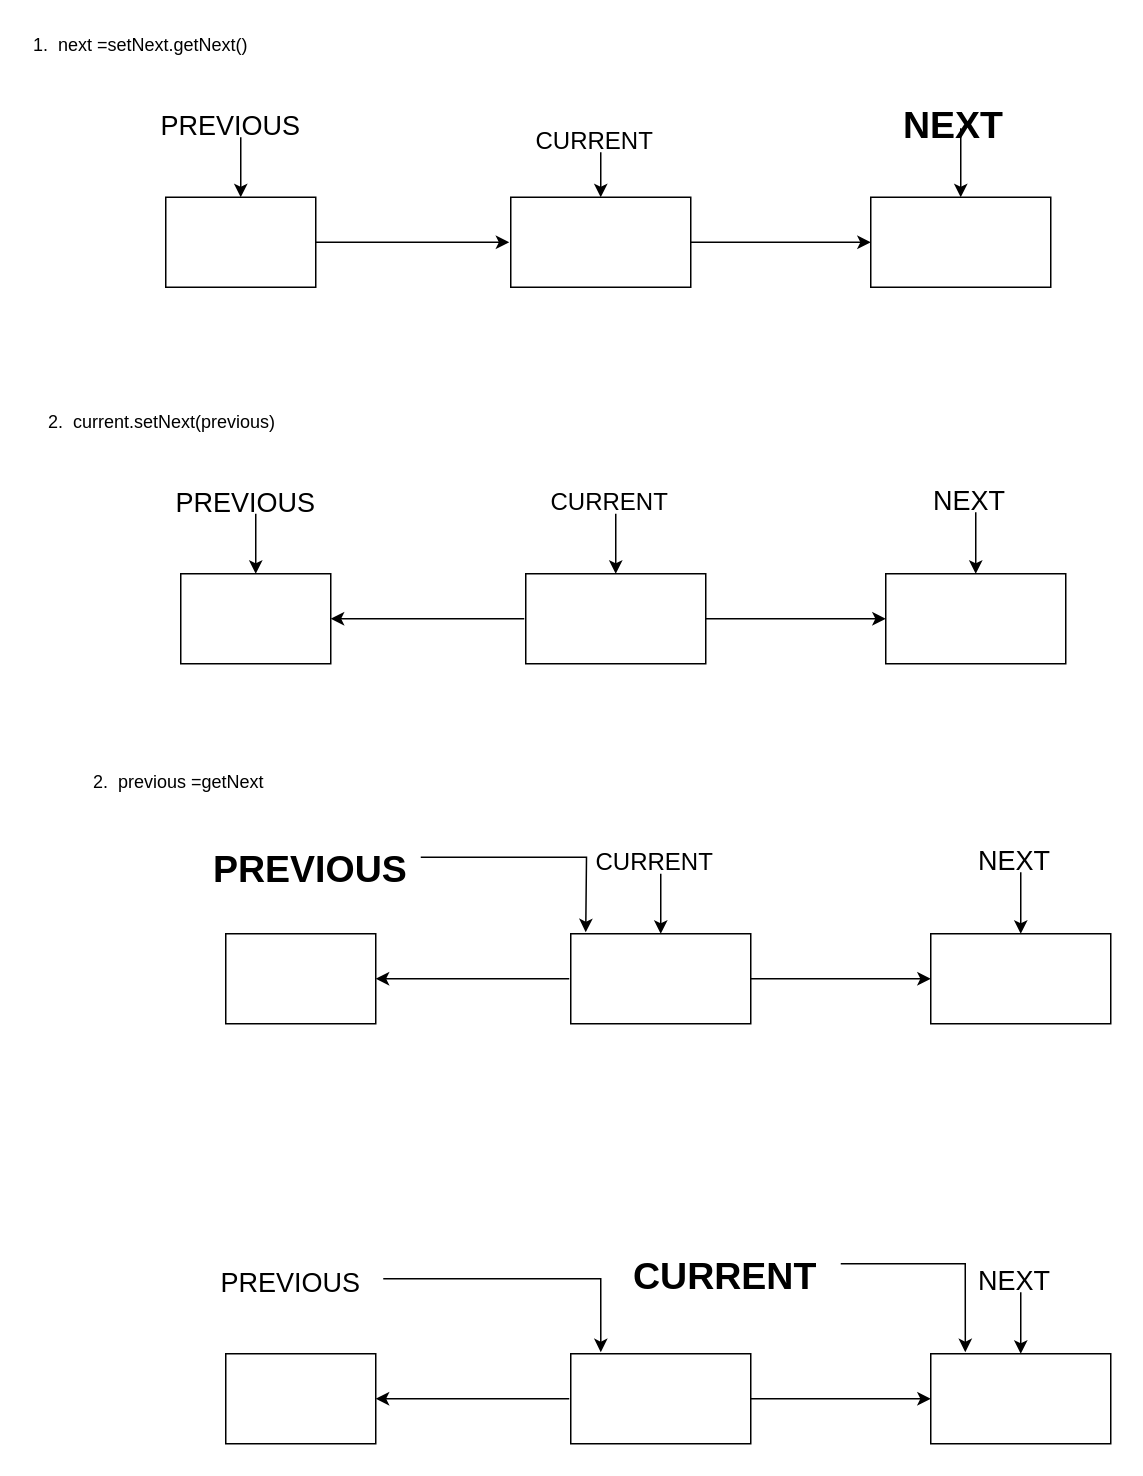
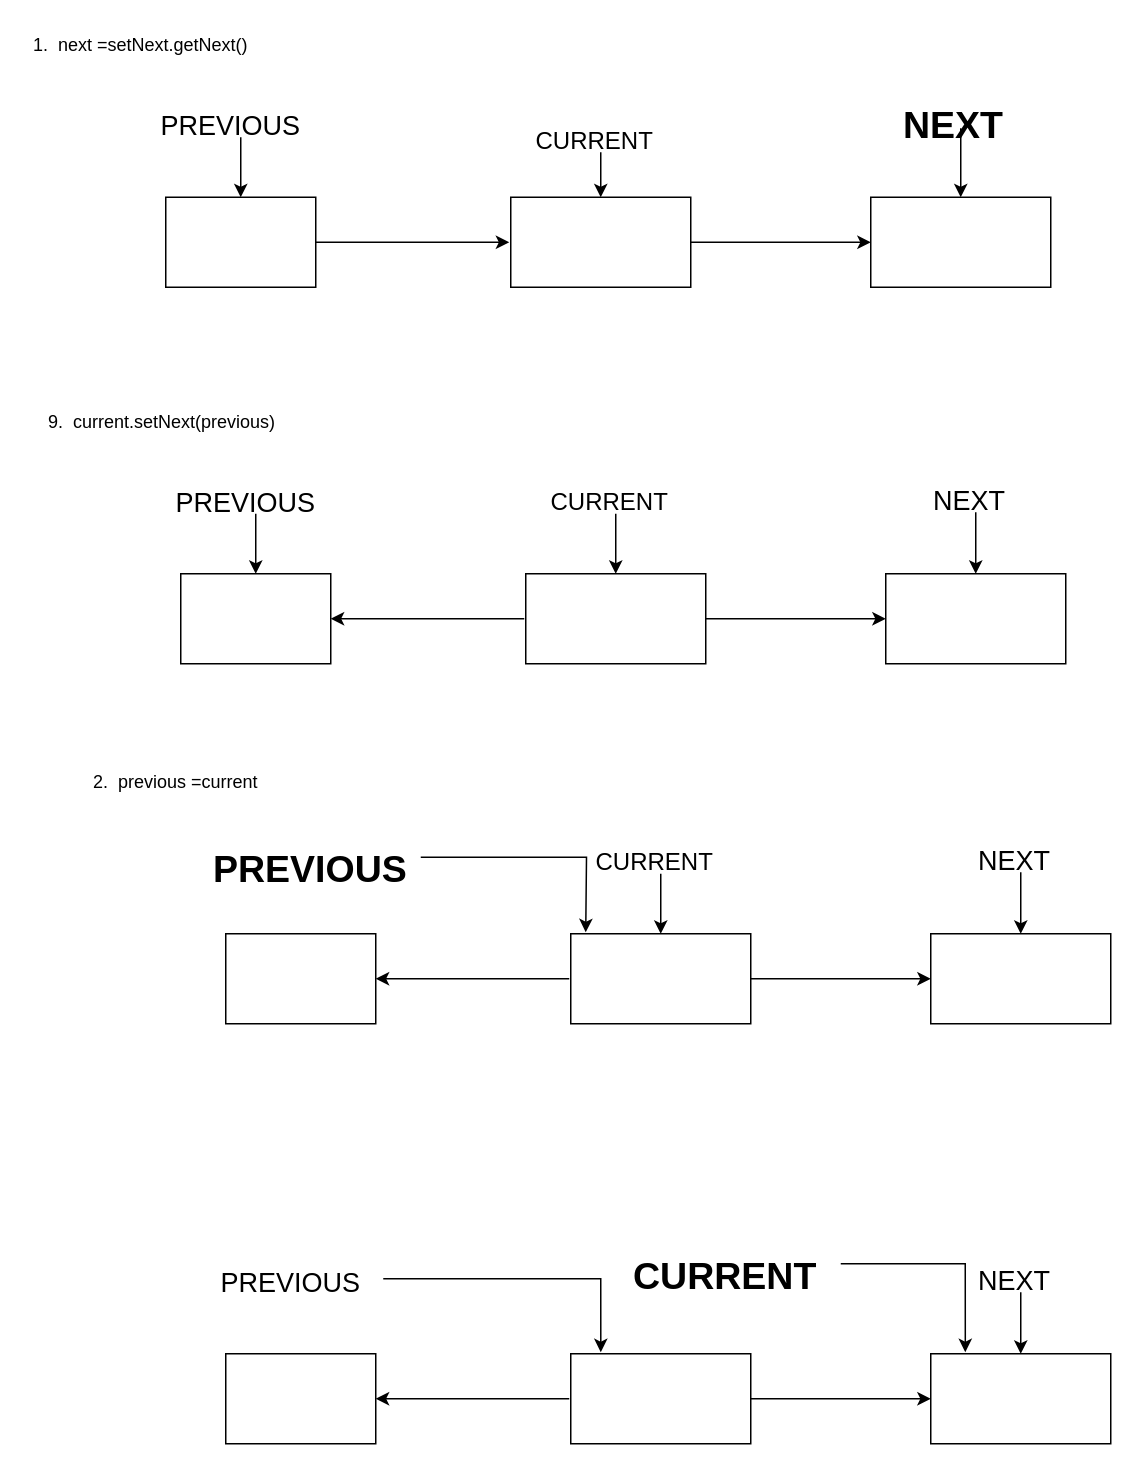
- <mxCell id="25" value="2.&amp;nbsp; current.setNext(previous)" style="text;html=1;resizable=0;points=[];autosize=1;align=left;verticalAlign=top;spacingTop=-4;" vertex="1" parent="1"><mxGeometry x="30" y="271" width="170" height="20" as="geometry" /></mxCell>
+ <mxCell id="25" value="9.&amp;nbsp; current.setNext(previous)" style="text;html=1;resizable=0;points=[];autosize=1;align=left;verticalAlign=top;spacingTop=-4;" vertex="1" parent="1"><mxGeometry x="30" y="271" width="170" height="20" as="geometry" /></mxCell>
- <mxCell id="37" value="2.&amp;nbsp; previous =getNext" style="text;html=1;resizable=0;points=[];autosize=1;align=left;verticalAlign=top;spacingTop=-4;" vertex="1" parent="1"><mxGeometry x="60" y="511" width="130" height="20" as="geometry" /></mxCell>
+ <mxCell id="37" value="2.&amp;nbsp; previous =current" style="text;html=1;resizable=0;points=[];autosize=1;align=left;verticalAlign=top;spacingTop=-4;" vertex="1" parent="1"><mxGeometry x="60" y="511" width="130" height="20" as="geometry" /></mxCell>
